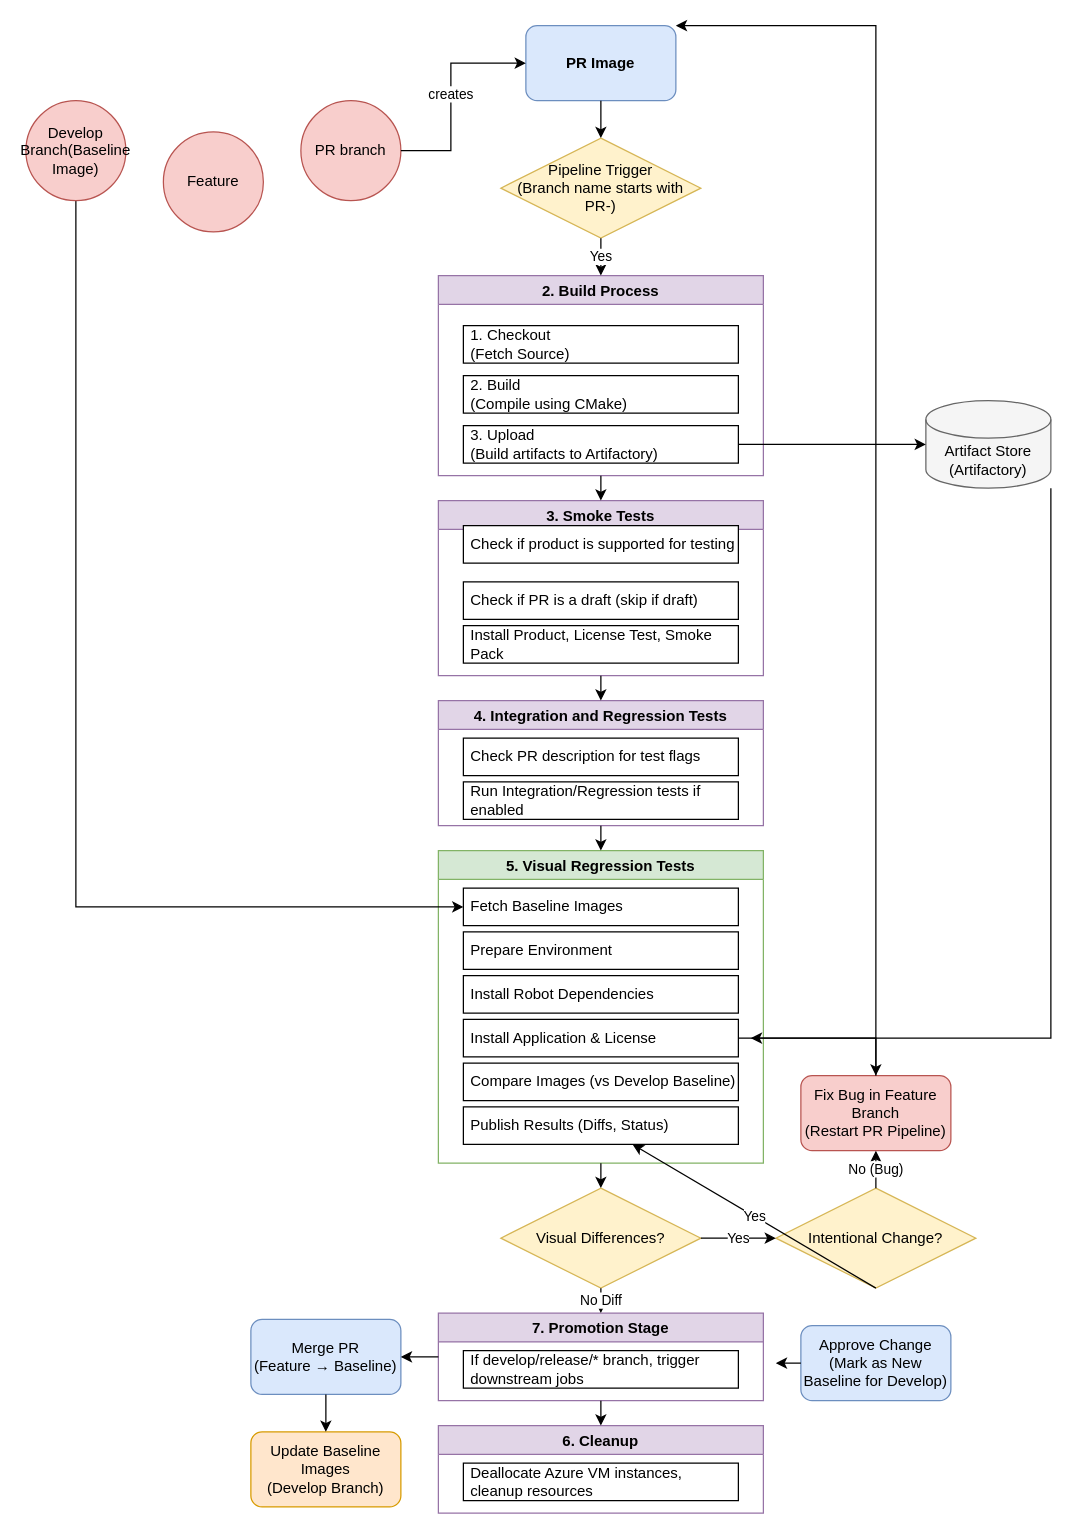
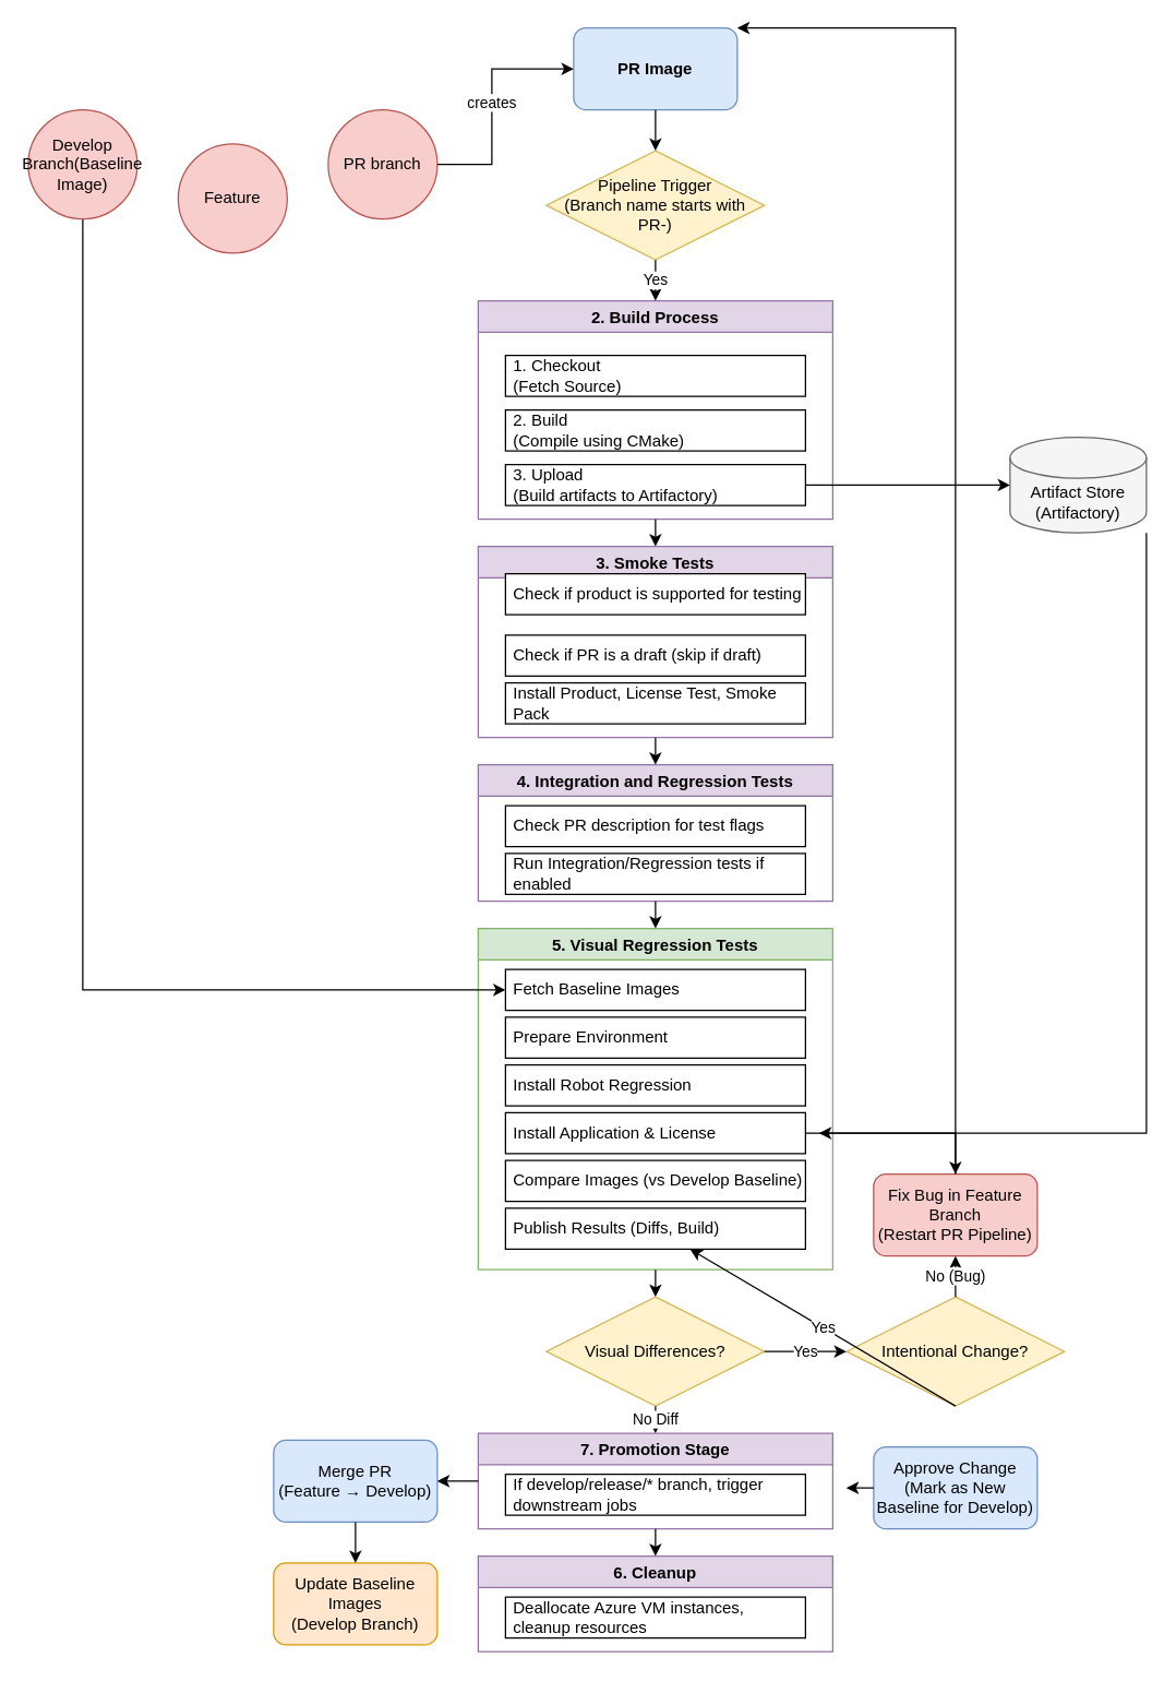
- <mxCell id="19" value="Install Robot Dependencies" style="rounded=0;whiteSpace=wrap;html=1;align=left;spacingLeft=4;" vertex="1" parent="16"><mxGeometry x="20" y="100" width="220" height="30" as="geometry" /></mxCell>
+ <mxCell id="19" value="Install Robot Regression" style="rounded=0;whiteSpace=wrap;html=1;align=left;spacingLeft=4;" vertex="1" parent="16"><mxGeometry x="20" y="100" width="220" height="30" as="geometry" /></mxCell>
- <mxCell id="22" value="Publish Results (Diffs, Status)" style="rounded=0;whiteSpace=wrap;html=1;align=left;spacingLeft=4;" vertex="1" parent="16"><mxGeometry x="20" y="205" width="220" height="30" as="geometry" /></mxCell>
+ <mxCell id="22" value="Publish Results (Diffs, Build)" style="rounded=0;whiteSpace=wrap;html=1;align=left;spacingLeft=4;" vertex="1" parent="16"><mxGeometry x="20" y="205" width="220" height="30" as="geometry" /></mxCell>
- <mxCell id="47" value="Merge PR&lt;br&gt;(Feature → Baseline)" style="rounded=1;whiteSpace=wrap;html=1;fillColor=#dae8fc;strokeColor=#6c8ebf;" vertex="1" parent="1"><mxGeometry x="200" y="1055" width="120" height="60" as="geometry" /></mxCell>
+ <mxCell id="47" value="Merge PR&lt;br&gt;(Feature → Develop)" style="rounded=1;whiteSpace=wrap;html=1;fillColor=#dae8fc;strokeColor=#6c8ebf;" vertex="1" parent="1"><mxGeometry x="200" y="1055" width="120" height="60" as="geometry" /></mxCell>
